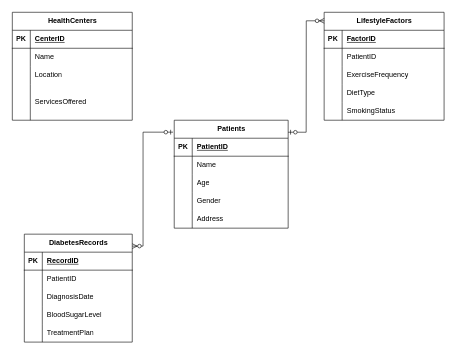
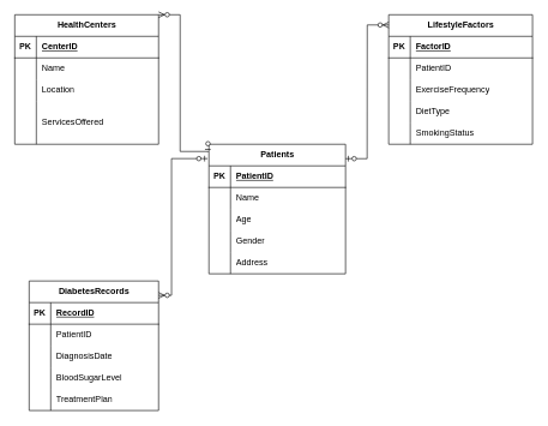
+ <mxCell id="64" value="" style="edgeStyle=orthogonalEdgeStyle;fontSize=12;html=1;endArrow=ERzeroToMany;startArrow=ERzeroToOne;rounded=0;elbow=vertical;exitX=-0.008;exitY=0.062;exitDx=0;exitDy=0;exitPerimeter=0;entryX=1;entryY=0;entryDx=0;entryDy=0;" parent="1" source="2" target="34" edge="1"><mxGeometry width="100" height="100" relative="1" as="geometry"><mxPoint x="280" y="210" as="sourcePoint" /><mxPoint x="220" y="20" as="targetPoint" /><Array as="points"><mxPoint x="250" y="210" /><mxPoint x="250" y="20" /></Array></mxGeometry></mxCell>
